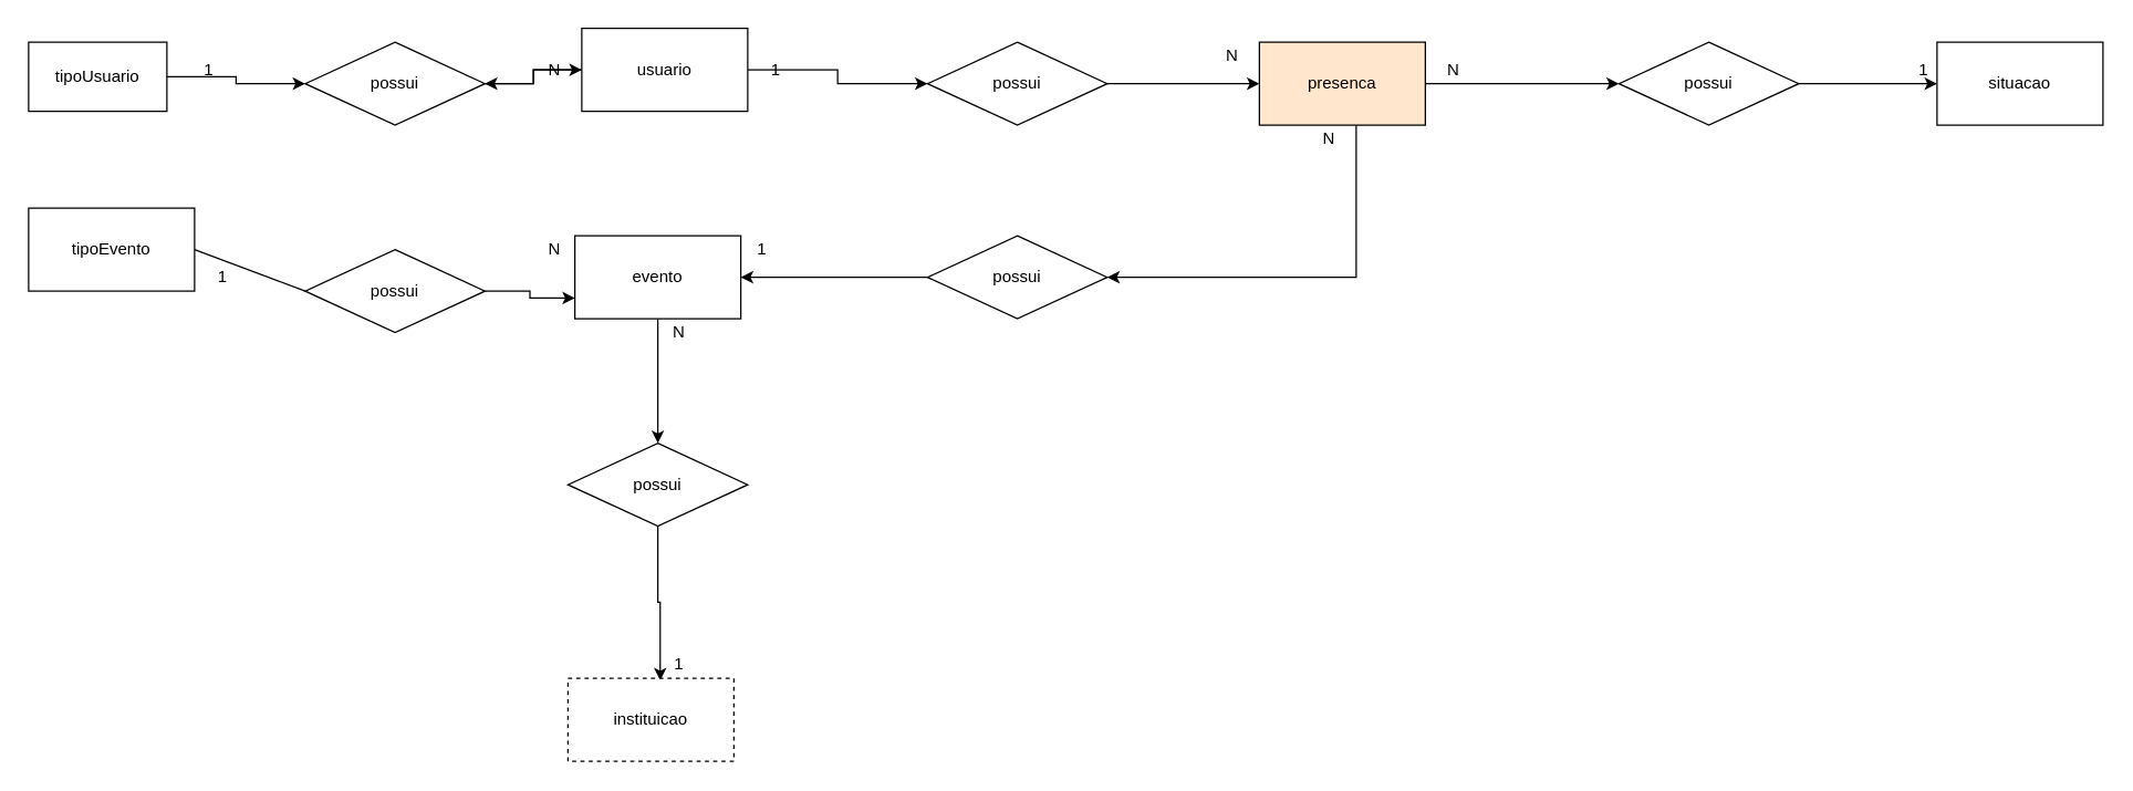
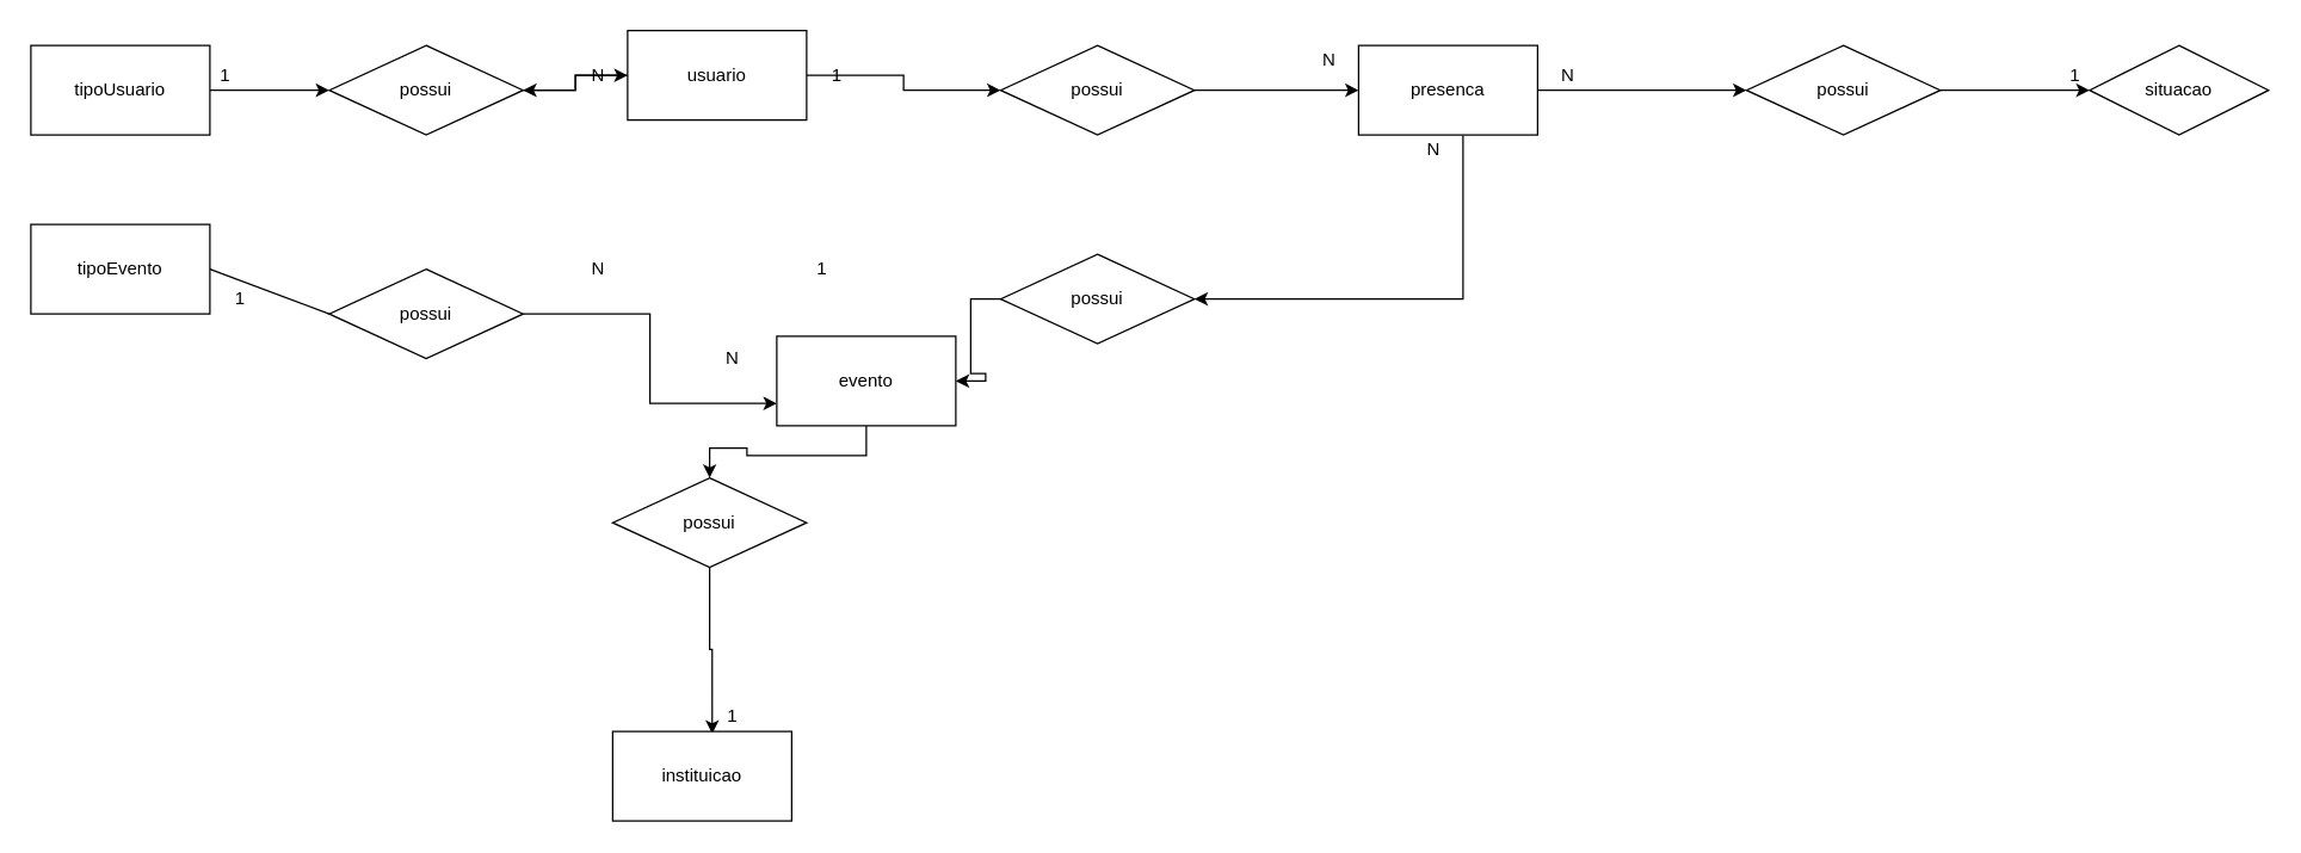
- <mxCell id="3" value="tipoUsuario" style="rounded=0;whiteSpace=wrap;html=1;" vertex="1" parent="1"><mxGeometry x="20" y="30" width="100" height="50" as="geometry" /></mxCell>
+ <mxCell id="3" value="tipoUsuario" style="rounded=0;whiteSpace=wrap;html=1;" vertex="1" parent="1"><mxGeometry x="20" y="30" width="120" height="60" as="geometry" /></mxCell>
- <mxCell id="30" value="presenca" style="rounded=0;whiteSpace=wrap;html=1;fillColor=#ffe6cc;" vertex="1" parent="1"><mxGeometry x="910" y="30" width="120" height="60" as="geometry" /></mxCell>
+ <mxCell id="30" value="presenca" style="rounded=0;whiteSpace=wrap;html=1;" vertex="1" parent="1"><mxGeometry x="910" y="30" width="120" height="60" as="geometry" /></mxCell>
- <mxCell id="37" value="situacao" style="rounded=0;whiteSpace=wrap;html=1;" vertex="1" parent="1"><mxGeometry x="1400" y="30" width="120" height="60" as="geometry" /></mxCell>
+ <mxCell id="37" value="situacao" style="rhombus;whiteSpace=wrap;html=1;" vertex="1" parent="1"><mxGeometry x="1400" y="30" width="120" height="60" as="geometry" /></mxCell>
- <mxCell id="11" value="evento" style="rounded=0;whiteSpace=wrap;html=1;" vertex="1" parent="1"><mxGeometry x="415" y="170" width="120" height="60" as="geometry" /></mxCell>
+ <mxCell id="11" value="evento" style="rounded=0;whiteSpace=wrap;html=1;" vertex="1" parent="1"><mxGeometry x="520" y="225" width="120" height="60" as="geometry" /></mxCell>
- <mxCell id="21" value="instituicao" style="whiteSpace=wrap;html=1;dashed=1;" vertex="1" parent="1"><mxGeometry x="410" y="490" width="120" height="60" as="geometry" /></mxCell>
+ <mxCell id="21" value="instituicao" style="whiteSpace=wrap;html=1;" vertex="1" parent="1"><mxGeometry x="410" y="490" width="120" height="60" as="geometry" /></mxCell>
